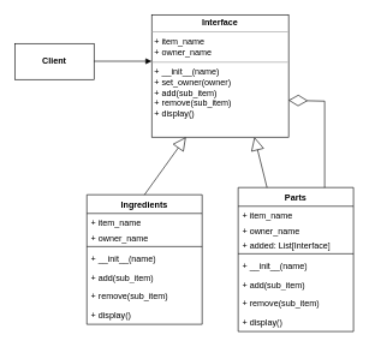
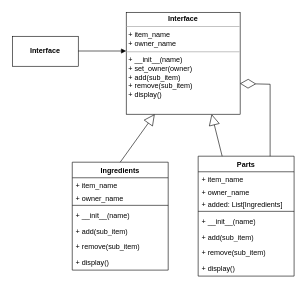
- <mxCell id="20" value="&lt;b&gt;Client&lt;/b&gt;" style="html=1;whiteSpace=wrap;" parent="1" vertex="1"><mxGeometry x="20" y="60" width="110" height="50" as="geometry" /></mxCell>
+ <mxCell id="20" value="&lt;b&gt;Interface&lt;/b&gt;" style="html=1;whiteSpace=wrap;" parent="1" vertex="1"><mxGeometry x="20" y="60" width="110" height="50" as="geometry" /></mxCell>
- <mxCell id="14" value="+ added: List[Interface]" style="text;strokeColor=none;fillColor=none;align=left;verticalAlign=top;spacingLeft=4;spacingRight=4;overflow=hidden;rotatable=0;points=[[0,0.5],[1,0.5]];portConstraint=eastwest;whiteSpace=wrap;html=1;" parent="11" vertex="1"><mxGeometry y="68" width="160" height="20" as="geometry" /></mxCell>
+ <mxCell id="14" value="+ added: List[Ingredients]" style="text;strokeColor=none;fillColor=none;align=left;verticalAlign=top;spacingLeft=4;spacingRight=4;overflow=hidden;rotatable=0;points=[[0,0.5],[1,0.5]];portConstraint=eastwest;whiteSpace=wrap;html=1;" parent="11" vertex="1"><mxGeometry y="68" width="160" height="20" as="geometry" /></mxCell>
